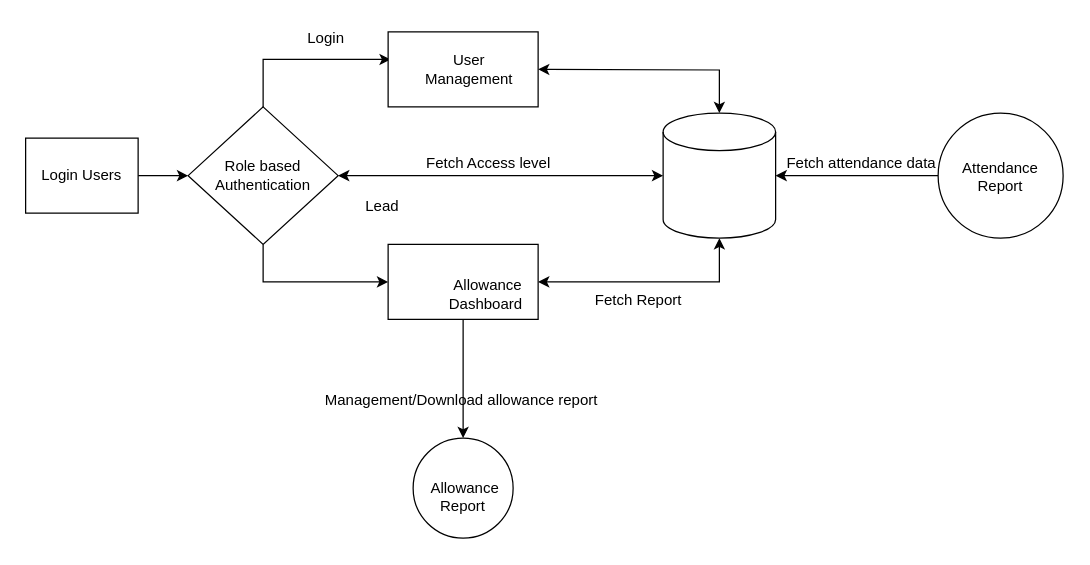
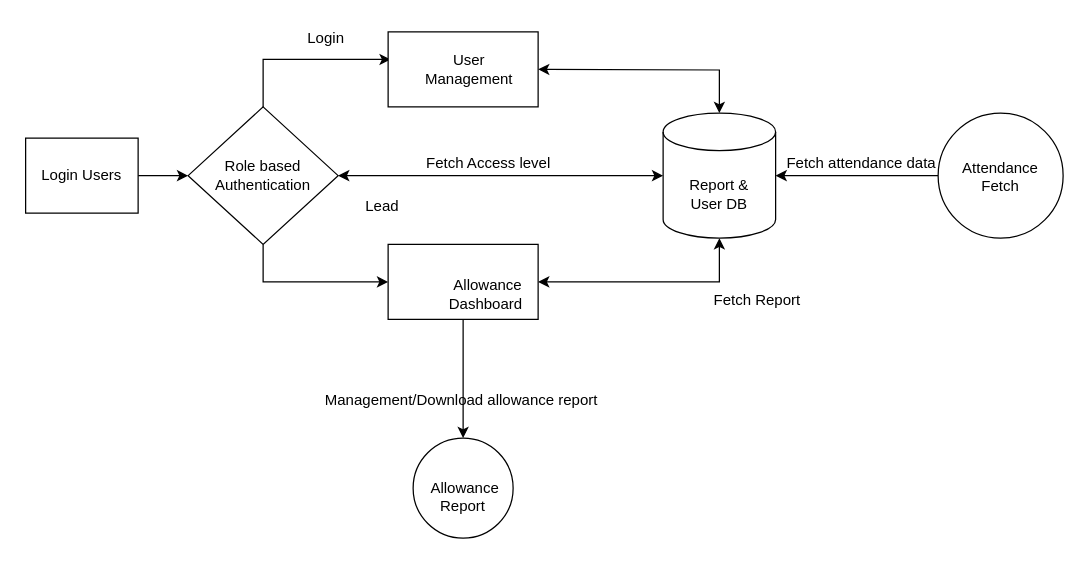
- <mxCell id="21" value="Attendance Report" style="text;html=1;strokeColor=none;fillColor=none;align=center;verticalAlign=middle;whiteSpace=wrap;rounded=0;" vertex="1" parent="1"><mxGeometry x="770" y="110" width="60" height="62.5" as="geometry" /></mxCell>
+ <mxCell id="21" value="Attendance Fetch" style="text;html=1;strokeColor=none;fillColor=none;align=center;verticalAlign=middle;whiteSpace=wrap;rounded=0;" vertex="1" parent="1"><mxGeometry x="770" y="110" width="60" height="62.5" as="geometry" /></mxCell>
+ <mxCell id="18" value="Report &amp;amp; User DB" style="text;html=1;strokeColor=none;fillColor=none;align=center;verticalAlign=middle;whiteSpace=wrap;rounded=0;" vertex="1" parent="1"><mxGeometry x="545" y="140" width="60" height="30" as="geometry" /></mxCell>
- <mxCell id="27" value="Fetch Report" style="text;html=1;align=center;verticalAlign=middle;resizable=0;points=[];autosize=1;strokeColor=none;fillColor=none;" vertex="1" parent="1"><mxGeometry x="470" y="230" width="80" height="20" as="geometry" /></mxCell>
+ <mxCell id="27" value="Fetch Report" style="text;html=1;align=center;verticalAlign=middle;resizable=0;points=[];autosize=1;strokeColor=none;fillColor=none;" vertex="1" parent="1"><mxGeometry x="565" y="230" width="80" height="20" as="geometry" /></mxCell>
